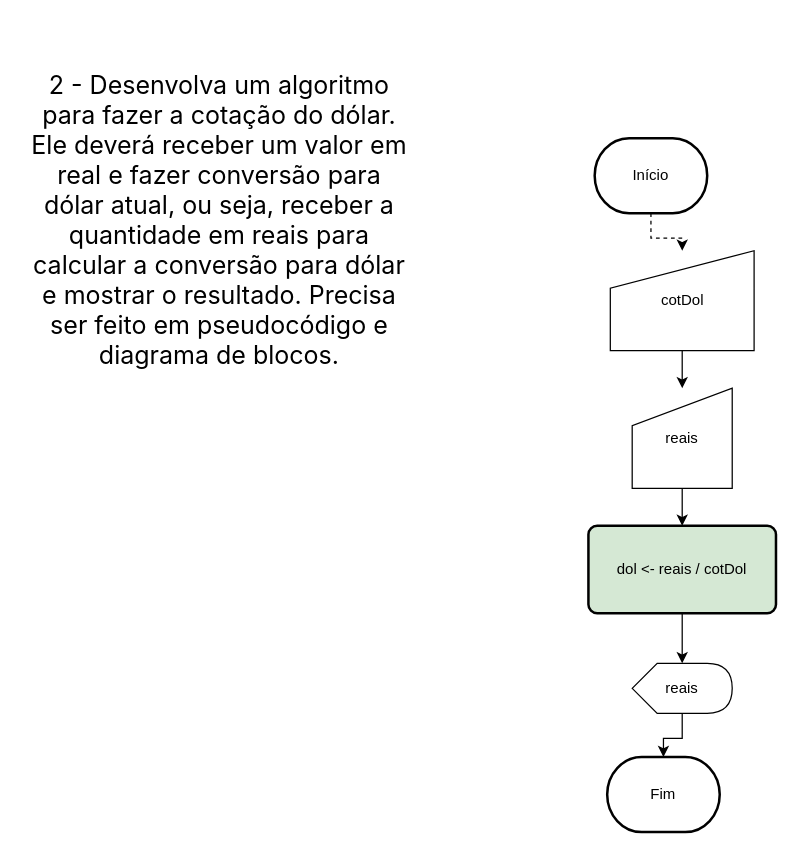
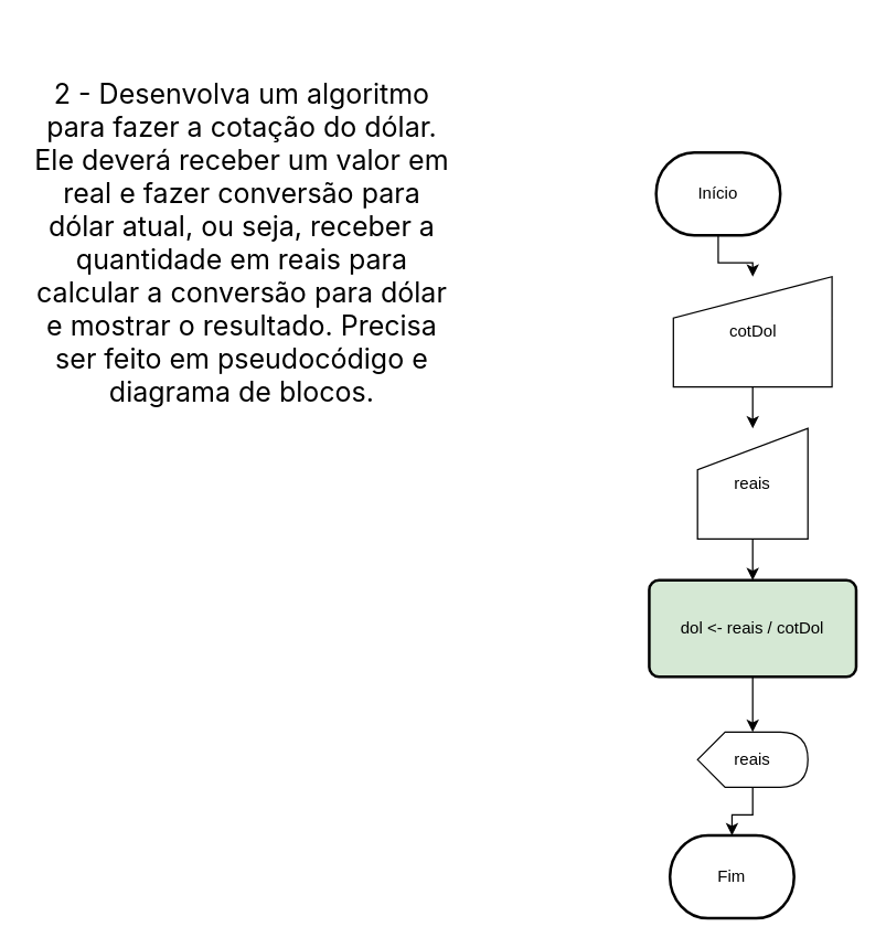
- <mxCell id="2" value="" style="edgeStyle=orthogonalEdgeStyle;rounded=0;orthogonalLoop=1;jettySize=auto;html=1;dashed=1;" edge="1" parent="1" source="3" target="5"><mxGeometry relative="1" as="geometry" /></mxCell>
+ <mxCell id="2" value="" style="edgeStyle=orthogonalEdgeStyle;rounded=0;orthogonalLoop=1;jettySize=auto;html=1;" edge="1" parent="1" source="3" target="5"><mxGeometry relative="1" as="geometry" /></mxCell>
